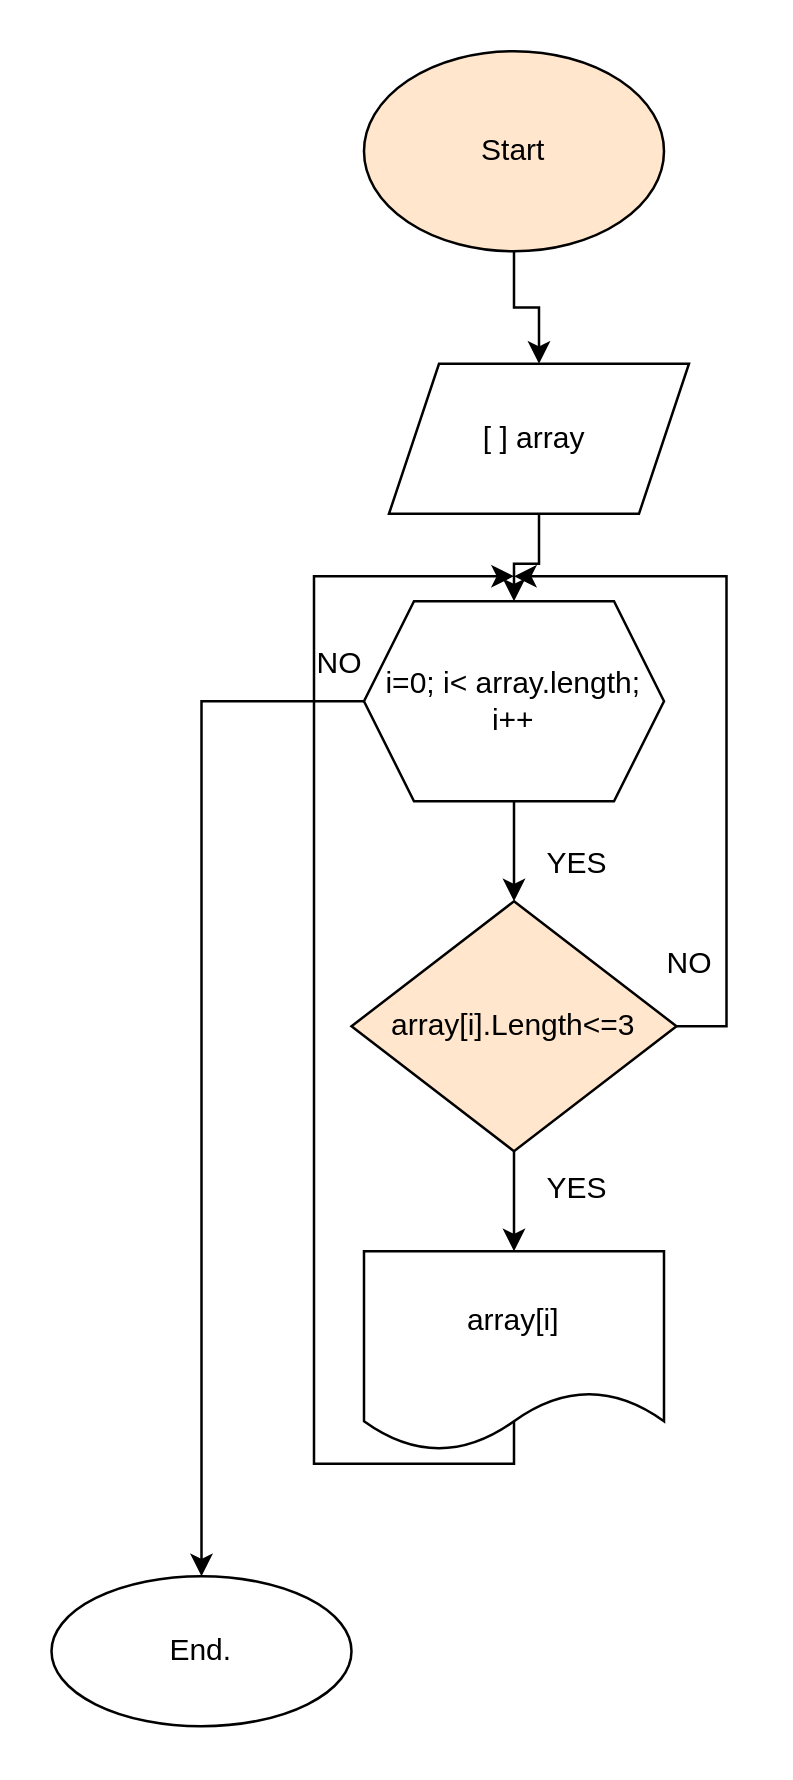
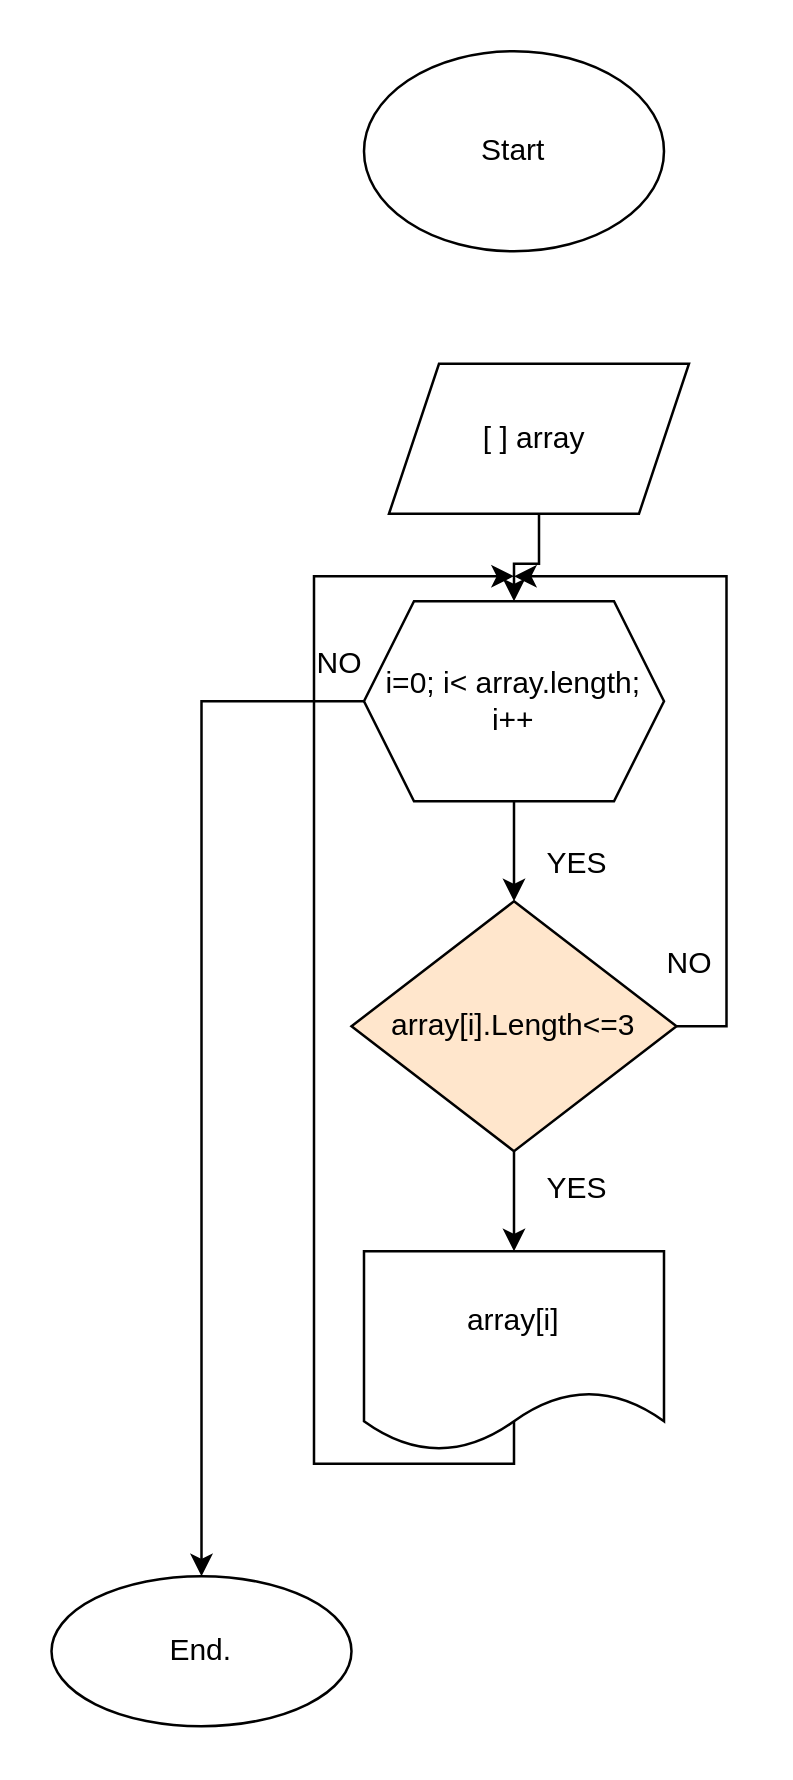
- <mxCell id="3" value="Start" style="ellipse;whiteSpace=wrap;html=1;fillColor=#ffe6cc;" vertex="1" parent="1"><mxGeometry x="145" y="20" width="120" height="80" as="geometry" /></mxCell>
+ <mxCell id="3" value="Start" style="ellipse;whiteSpace=wrap;html=1;" vertex="1" parent="1"><mxGeometry x="145" y="20" width="120" height="80" as="geometry" /></mxCell>
- <mxCell id="2" value="" style="edgeStyle=orthogonalEdgeStyle;rounded=0;orthogonalLoop=1;jettySize=auto;html=1;" edge="1" parent="1" source="3" target="5"><mxGeometry relative="1" as="geometry" /></mxCell>
